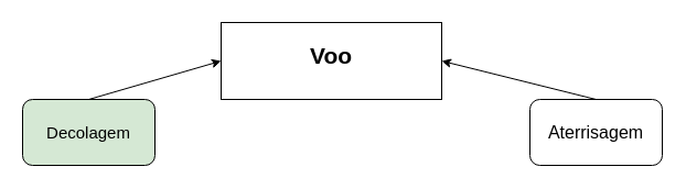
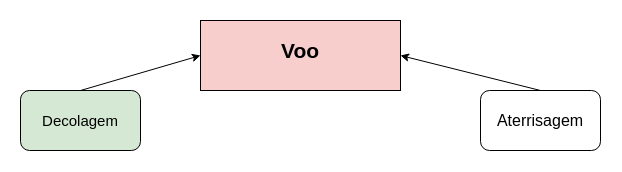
- <mxCell id="2" value="Voo&lt;div&gt;&lt;br&gt;&lt;/div&gt;" style="rounded=0;whiteSpace=wrap;html=1;fontSize=21;align=center;fontStyle=1;verticalAlign=bottom;" vertex="1" parent="1"><mxGeometry x="200" y="20" width="200" height="70" as="geometry" /></mxCell>
+ <mxCell id="2" value="Voo&lt;div&gt;&lt;br&gt;&lt;/div&gt;" style="rounded=0;whiteSpace=wrap;html=1;fontSize=21;align=center;fontStyle=1;verticalAlign=bottom;fillColor=#f8cecc;" vertex="1" parent="1"><mxGeometry x="200" y="20" width="200" height="70" as="geometry" /></mxCell>
